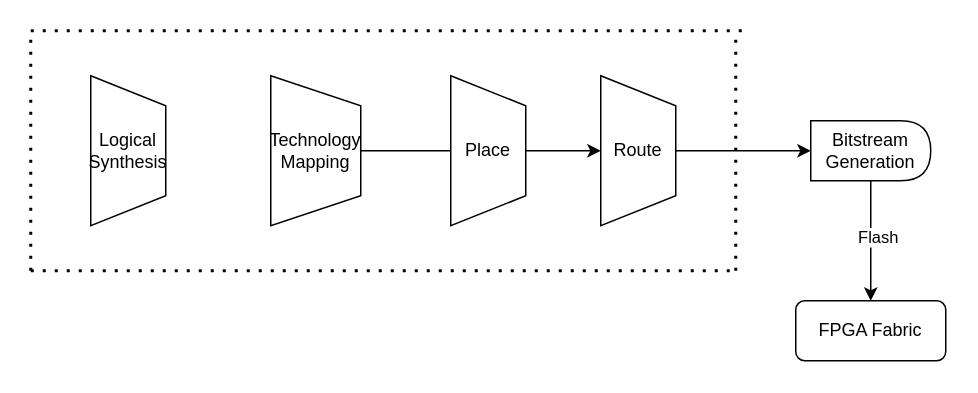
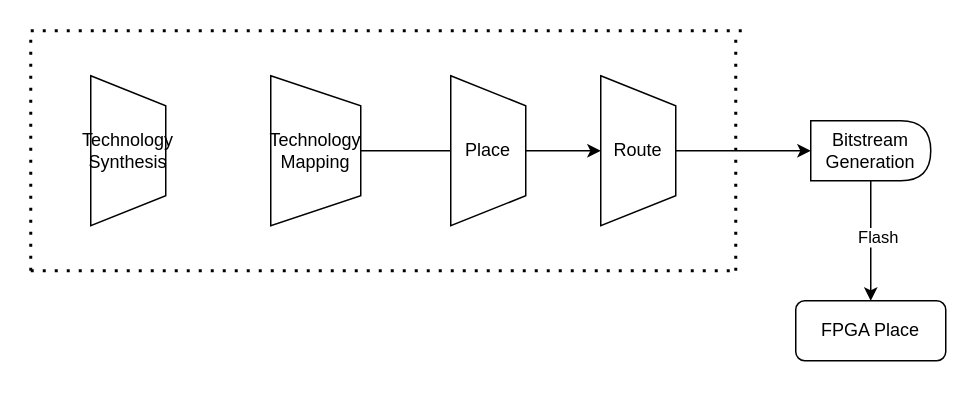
- <mxCell id="2" value="Logical Synthesis" style="shape=trapezoid;perimeter=trapezoidPerimeter;whiteSpace=wrap;html=1;fixedSize=1;direction=south;" vertex="1" parent="1"><mxGeometry x="60" y="50" width="50" height="100" as="geometry" /></mxCell>
+ <mxCell id="2" value="Technology Synthesis" style="shape=trapezoid;perimeter=trapezoidPerimeter;whiteSpace=wrap;html=1;fixedSize=1;direction=south;" vertex="1" parent="1"><mxGeometry x="60" y="50" width="50" height="100" as="geometry" /></mxCell>
- <mxCell id="16" value="FPGA Fabric" style="rounded=1;whiteSpace=wrap;html=1;" vertex="1" parent="1"><mxGeometry x="530" y="200" width="100" height="40" as="geometry" /></mxCell>
+ <mxCell id="16" value="FPGA Place" style="rounded=1;whiteSpace=wrap;html=1;" vertex="1" parent="1"><mxGeometry x="530" y="200" width="100" height="40" as="geometry" /></mxCell>
